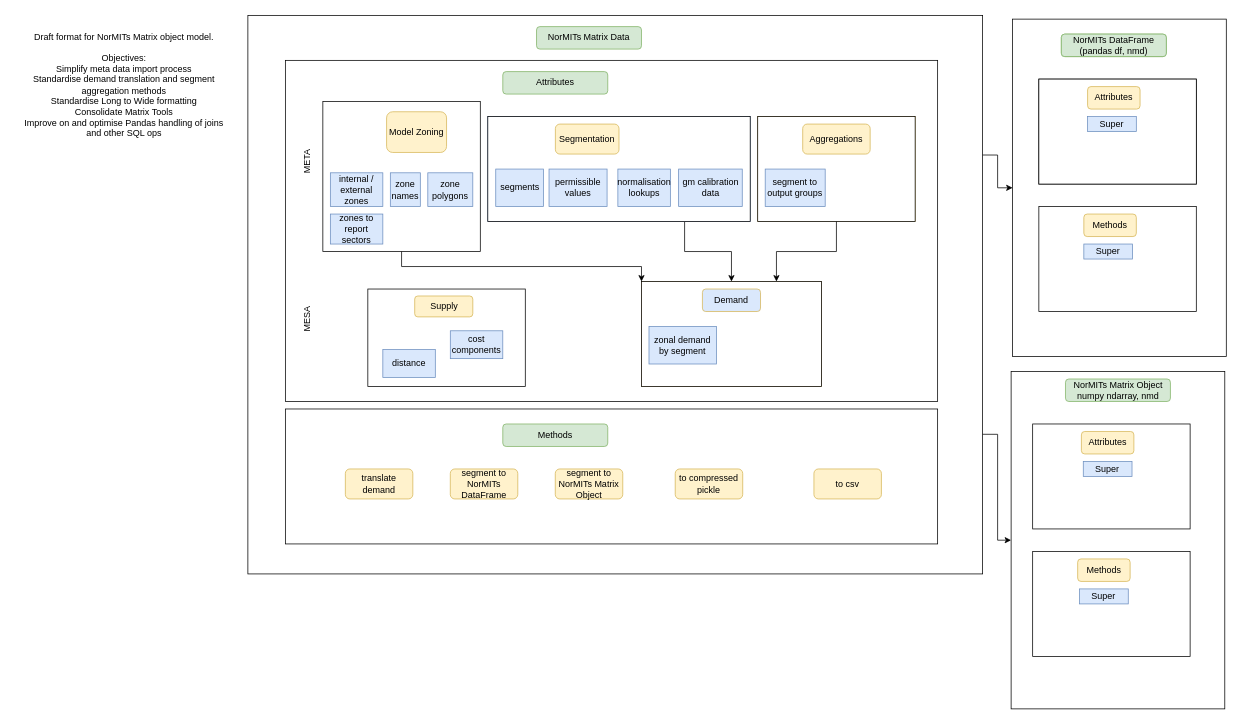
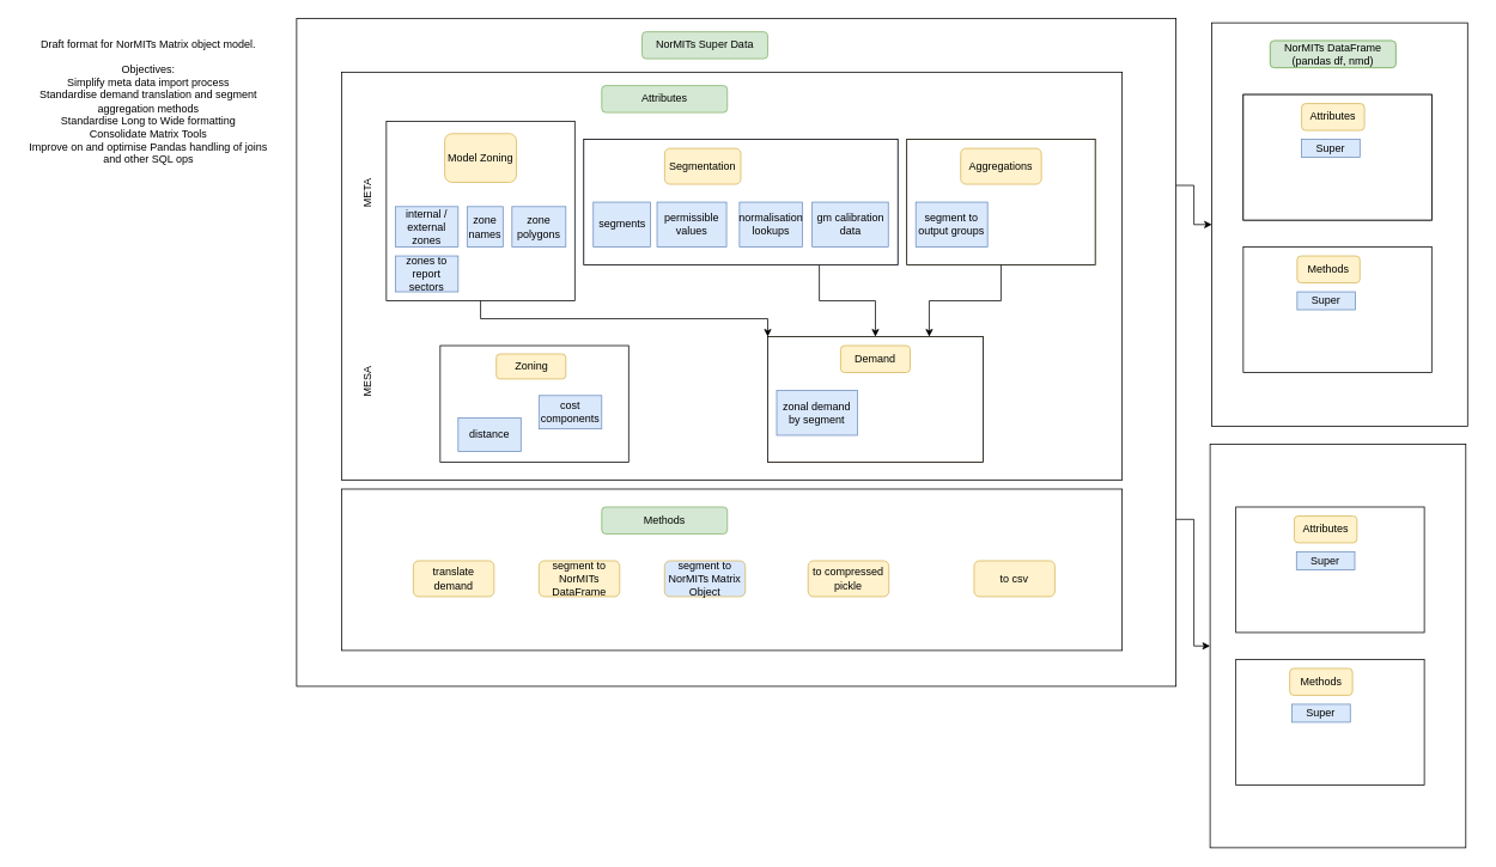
- <mxCell id="46" value="NorMITs Matrix Data" style="rounded=1;whiteSpace=wrap;html=1;fillColor=#d5e8d4;strokeColor=#82b366;" vertex="1" parent="1"><mxGeometry x="715" y="35" width="140" height="30" as="geometry" /></mxCell>
+ <mxCell id="46" value="NorMITs Super Data" style="rounded=1;whiteSpace=wrap;html=1;fillColor=#d5e8d4;strokeColor=#82b366;" vertex="1" parent="1"><mxGeometry x="715" y="35" width="140" height="30" as="geometry" /></mxCell>
- <mxCell id="20" value="Model Zoning" style="rounded=1;whiteSpace=wrap;html=1;fillColor=#fff2cc;strokeColor=#d6b656;" vertex="1" parent="18"><mxGeometry x="85" y="13.571" width="80" height="54.286" as="geometry" /></mxCell>
+ <mxCell id="20" value="Model Zoning" style="rounded=1;whiteSpace=wrap;html=1;fillColor=#fff2cc;strokeColor=#d6b656;" vertex="1" parent="18"><mxGeometry x="65" y="13.571" width="80" height="54.286" as="geometry" /></mxCell>
- <mxCell id="44" value="Demand" style="rounded=1;whiteSpace=wrap;html=1;fillColor=#dae8fc;strokeColor=#d6b656;" vertex="1" parent="42"><mxGeometry x="81.25" y="10" width="77.5" height="30" as="geometry" /></mxCell>
+ <mxCell id="44" value="Demand" style="rounded=1;whiteSpace=wrap;html=1;fillColor=#fff2cc;strokeColor=#d6b656;" vertex="1" parent="42"><mxGeometry x="81.25" y="10" width="77.5" height="30" as="geometry" /></mxCell>
- <mxCell id="38" value="Supply" style="rounded=1;whiteSpace=wrap;html=1;fillColor=#fff2cc;strokeColor=#d6b656;" vertex="1" parent="36"><mxGeometry x="62.5" y="9.286" width="77.5" height="27.857" as="geometry" /></mxCell>
+ <mxCell id="38" value="Zoning" style="rounded=1;whiteSpace=wrap;html=1;fillColor=#fff2cc;strokeColor=#d6b656;" vertex="1" parent="36"><mxGeometry x="62.5" y="9.286" width="77.5" height="27.857" as="geometry" /></mxCell>
- <mxCell id="11" value="NorMITs Matrix Object&lt;br&gt;numpy ndarray, nmd" style="rounded=1;whiteSpace=wrap;html=1;fillColor=#d5e8d4;strokeColor=#82b366;" vertex="1" parent="9"><mxGeometry x="72.5" y="10" width="140" height="30" as="geometry" /></mxCell>
- <mxCell id="51" value="segment to NorMITs Matrix Object" style="rounded=1;whiteSpace=wrap;html=1;fillColor=#fff2cc;strokeColor=#d6b656;" vertex="1" parent="1"><mxGeometry x="740" y="625" width="90" height="40" as="geometry" /></mxCell>
+ <mxCell id="51" value="segment to NorMITs Matrix Object" style="rounded=1;whiteSpace=wrap;html=1;fillColor=#dae8fc;strokeColor=#d6b656;" vertex="1" parent="1"><mxGeometry x="740" y="625" width="90" height="40" as="geometry" /></mxCell>
